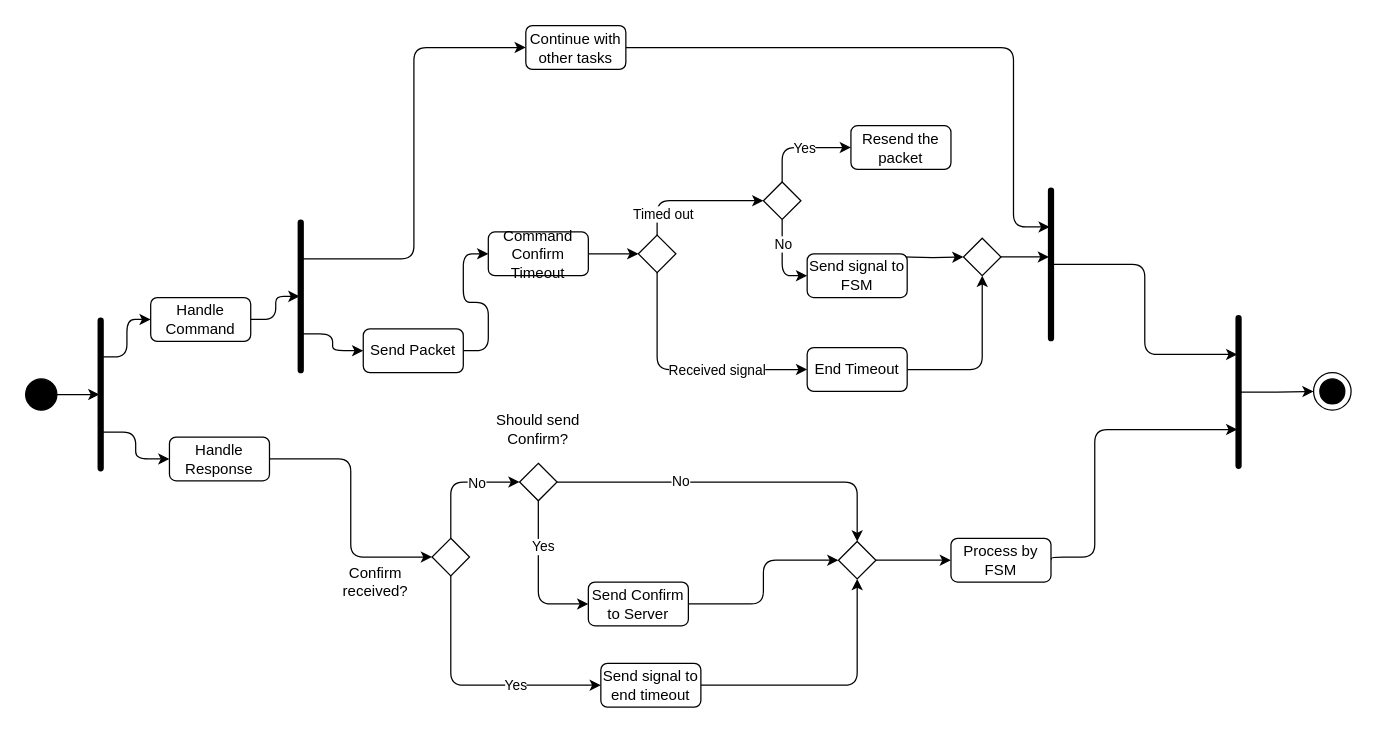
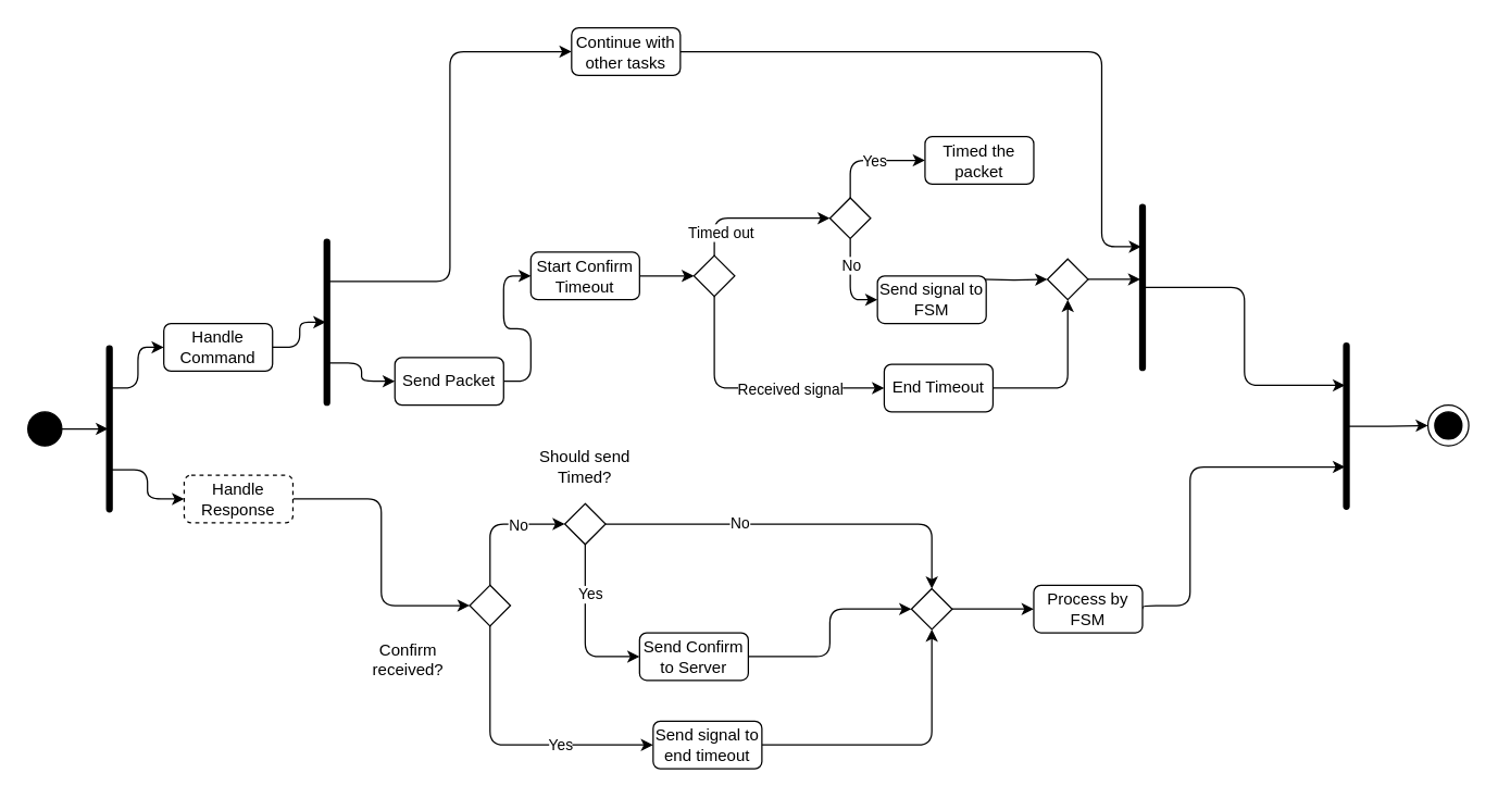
- <mxCell id="43" value="Resend the packet" style="rounded=1;whiteSpace=wrap;html=1;" parent="1" vertex="1"><mxGeometry x="680" y="100" width="80" height="35" as="geometry" /></mxCell>
+ <mxCell id="43" value="Timed the packet" style="rounded=1;whiteSpace=wrap;html=1;" parent="1" vertex="1"><mxGeometry x="680" y="100" width="80" height="35" as="geometry" /></mxCell>
- <mxCell id="37" value="Command Confirm Timeout" style="rounded=1;whiteSpace=wrap;html=1;" parent="1" vertex="1"><mxGeometry x="390" y="185" width="80" height="35" as="geometry" /></mxCell>
+ <mxCell id="37" value="Start Confirm Timeout" style="rounded=1;whiteSpace=wrap;html=1;" parent="1" vertex="1"><mxGeometry x="390" y="185" width="80" height="35" as="geometry" /></mxCell>
- <mxCell id="48" value="End Timeout" style="rounded=1;whiteSpace=wrap;html=1;" parent="1" vertex="1"><mxGeometry x="645" y="277.5" width="80" height="35" as="geometry" /></mxCell>
+ <mxCell id="48" value="End Timeout" style="rounded=1;whiteSpace=wrap;html=1;" parent="1" vertex="1"><mxGeometry x="650" y="267.5" width="80" height="35" as="geometry" /></mxCell>
- <mxCell id="54" value="Should send Confirm?" style="text;html=1;align=center;verticalAlign=middle;whiteSpace=wrap;rounded=0;" parent="1" vertex="1"><mxGeometry x="385" y="327.5" width="90" height="30" as="geometry" /></mxCell>
+ <mxCell id="54" value="Should send Timed?" style="text;html=1;align=center;verticalAlign=middle;whiteSpace=wrap;rounded=0;" parent="1" vertex="1"><mxGeometry x="385" y="327.5" width="90" height="30" as="geometry" /></mxCell>
- <mxCell id="7" value="Handle Response" style="rounded=1;whiteSpace=wrap;html=1;" parent="1" vertex="1"><mxGeometry x="135" y="349" width="80" height="35" as="geometry" /></mxCell>
+ <mxCell id="7" value="Handle Response" style="rounded=1;whiteSpace=wrap;html=1;dashed=1;" parent="1" vertex="1"><mxGeometry x="135" y="349" width="80" height="35" as="geometry" /></mxCell>
- <mxCell id="21" value="Confirm received?" style="text;html=1;align=center;verticalAlign=middle;whiteSpace=wrap;rounded=0;" parent="1" vertex="1"><mxGeometry x="255" y="450" width="90" height="30" as="geometry" /></mxCell>
+ <mxCell id="21" value="Confirm received?" style="text;html=1;align=center;verticalAlign=middle;whiteSpace=wrap;rounded=0;" parent="1" vertex="1"><mxGeometry x="255" y="470" width="90" height="30" as="geometry" /></mxCell>
